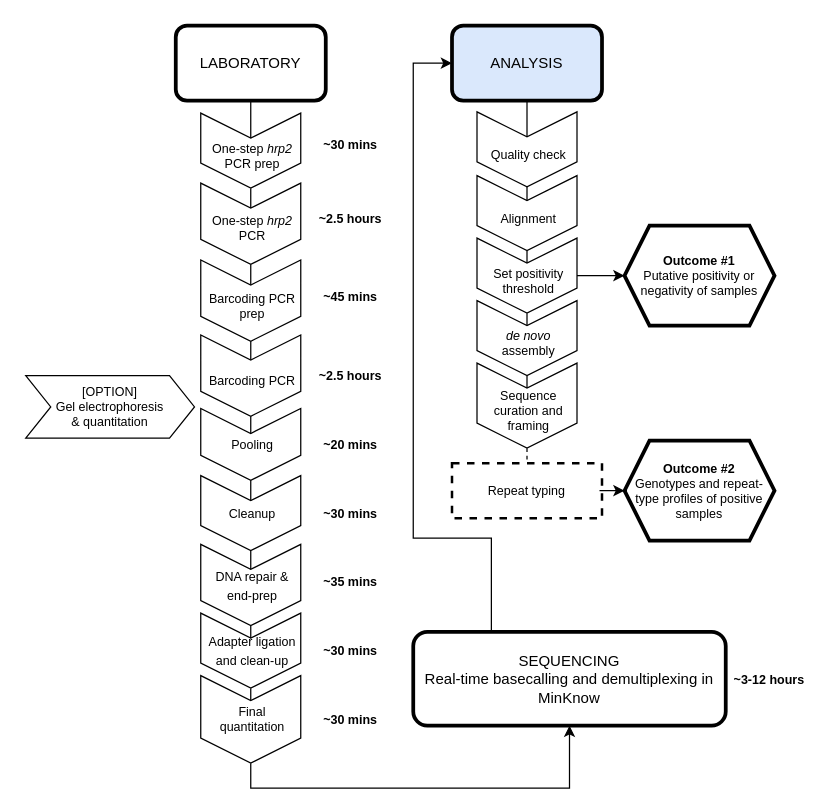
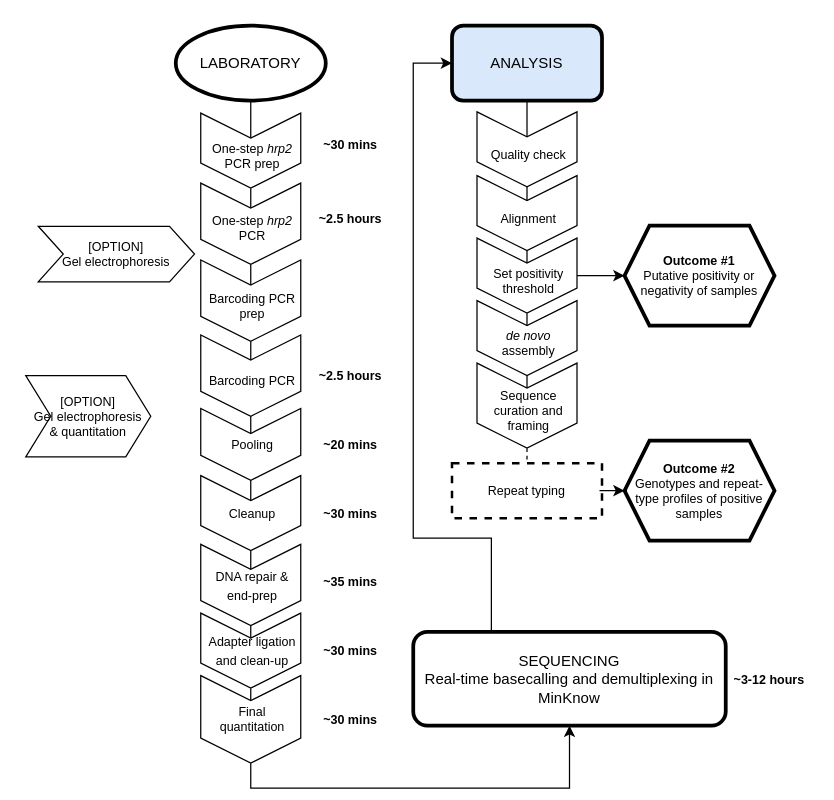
- <mxCell id="24" value="LABORATORY" style="rounded=1;whiteSpace=wrap;html=1;strokeWidth=3;" vertex="1" parent="1"><mxGeometry x="140.01" y="20" width="120" height="60" as="geometry" /></mxCell>
+ <mxCell id="24" value="LABORATORY" style="ellipse;whiteSpace=wrap;html=1;strokeWidth=3;" vertex="1" parent="1"><mxGeometry x="140.01" y="20" width="120" height="60" as="geometry" /></mxCell>
+ <mxCell id="38" value="&lt;div align=&quot;center&quot;&gt;[OPTION]&lt;/div&gt;&lt;div align=&quot;center&quot;&gt;Gel electrophoresis&lt;br&gt;&lt;/div&gt;" style="shape=step;perimeter=stepPerimeter;whiteSpace=wrap;html=1;fixedSize=1;fontSize=10;" vertex="1" parent="1"><mxGeometry x="30" y="180.5" width="125" height="44.5" as="geometry" /></mxCell>
- <mxCell id="14" value="&lt;b&gt;~45 mins&lt;/b&gt;" style="text;html=1;strokeColor=none;fillColor=none;align=center;verticalAlign=middle;whiteSpace=wrap;rounded=0;fontSize=10;" vertex="1" parent="1"><mxGeometry x="250" y="222" width="60" height="30" as="geometry" /></mxCell>
- <mxCell id="39" value="&lt;div align=&quot;center&quot;&gt;[OPTION]&lt;/div&gt;&lt;div align=&quot;center&quot;&gt;Gel electrophoresis&lt;/div&gt;&lt;div align=&quot;center&quot;&gt;&amp;amp; quantitation&lt;br&gt;&lt;/div&gt;" style="shape=step;perimeter=stepPerimeter;whiteSpace=wrap;html=1;fixedSize=1;fontSize=10;" vertex="1" parent="1"><mxGeometry y="300" width="135" height="50" as="geometry" x="20" /></mxCell>
+ <mxCell id="39" value="&lt;div align=&quot;center&quot;&gt;[OPTION]&lt;/div&gt;&lt;div align=&quot;center&quot;&gt;Gel electrophoresis&lt;/div&gt;&lt;div align=&quot;center&quot;&gt;&amp;amp; quantitation&lt;br&gt;&lt;/div&gt;" style="shape=step;perimeter=stepPerimeter;whiteSpace=wrap;html=1;fixedSize=1;fontSize=10;" vertex="1" parent="1"><mxGeometry x="20" y="300" width="100" height="65" as="geometry" /></mxCell>
